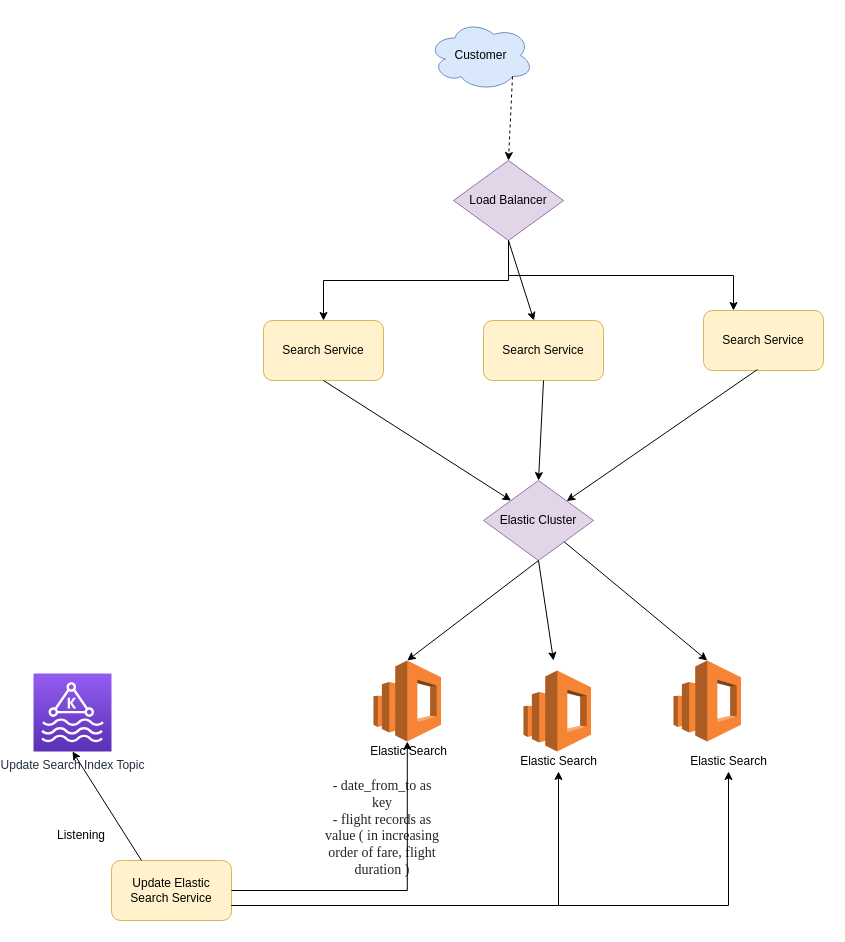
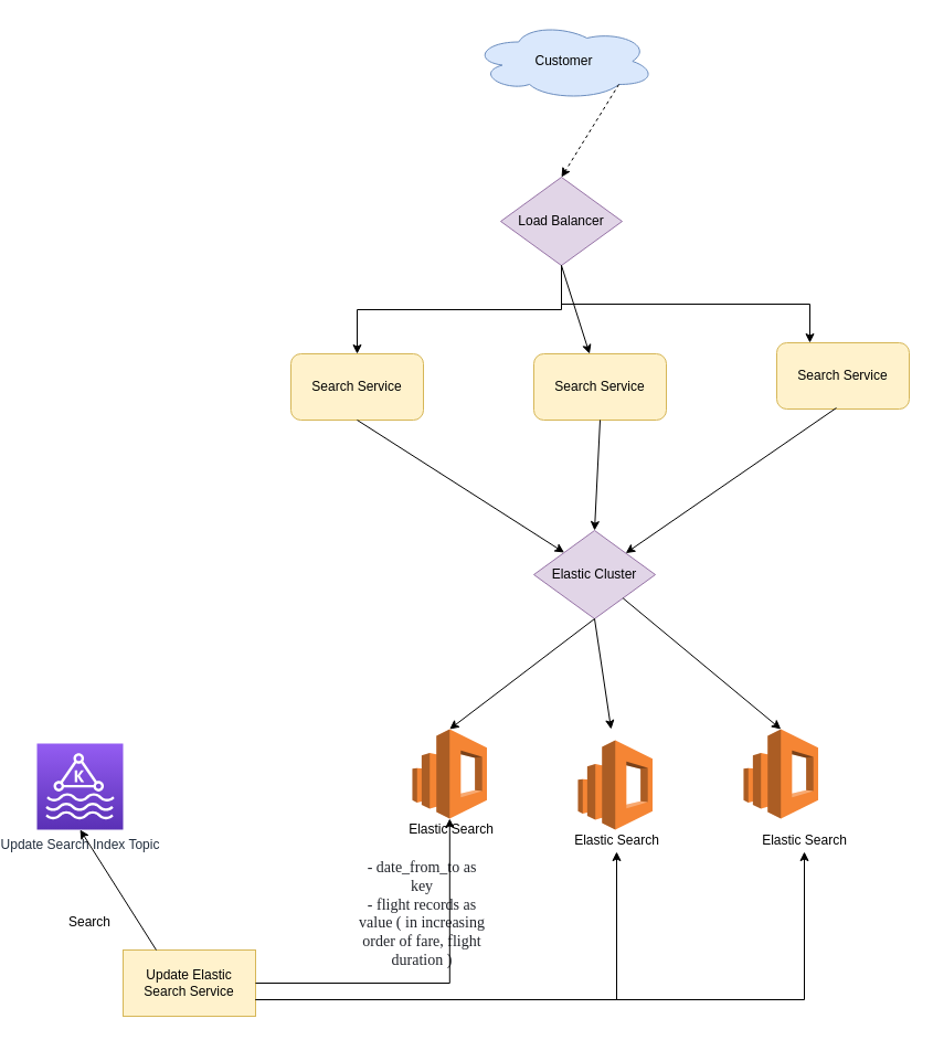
- <mxCell id="2" value="Customer" style="ellipse;shape=cloud;whiteSpace=wrap;html=1;fillColor=#dae8fc;strokeColor=#6c8ebf;" parent="1" vertex="1"><mxGeometry x="415" y="20" width="105" height="70" as="geometry" /></mxCell>
+ <mxCell id="2" value="Customer" style="ellipse;shape=cloud;whiteSpace=wrap;html=1;fillColor=#dae8fc;strokeColor=#6c8ebf;" parent="1" vertex="1"><mxGeometry x="415" y="20" width="165" height="70" as="geometry" /></mxCell>
- <mxCell id="30" value="Listening" style="text;html=1;strokeColor=none;fillColor=none;align=center;verticalAlign=middle;whiteSpace=wrap;rounded=0;" parent="1" vertex="1"><mxGeometry x="38" y="820" width="60" height="30" as="geometry" /></mxCell>
+ <mxCell id="30" value="Search" style="text;html=1;strokeColor=none;fillColor=none;align=center;verticalAlign=middle;whiteSpace=wrap;rounded=0;" parent="1" vertex="1"><mxGeometry x="38" y="820" width="60" height="30" as="geometry" /></mxCell>
- <mxCell id="26" value="Update Elastic Search Service" style="rounded=1;whiteSpace=wrap;html=1;fillColor=#fff2cc;strokeColor=#d6b656;" parent="1" vertex="1"><mxGeometry x="98" y="860" width="120" height="60" as="geometry" /></mxCell>
+ <mxCell id="26" value="Update Elastic Search Service" style="whiteSpace=wrap;html=1;fillColor=#fff2cc;strokeColor=#d6b656;rounded=0;" parent="1" vertex="1"><mxGeometry x="98" y="860" width="120" height="60" as="geometry" /></mxCell>
